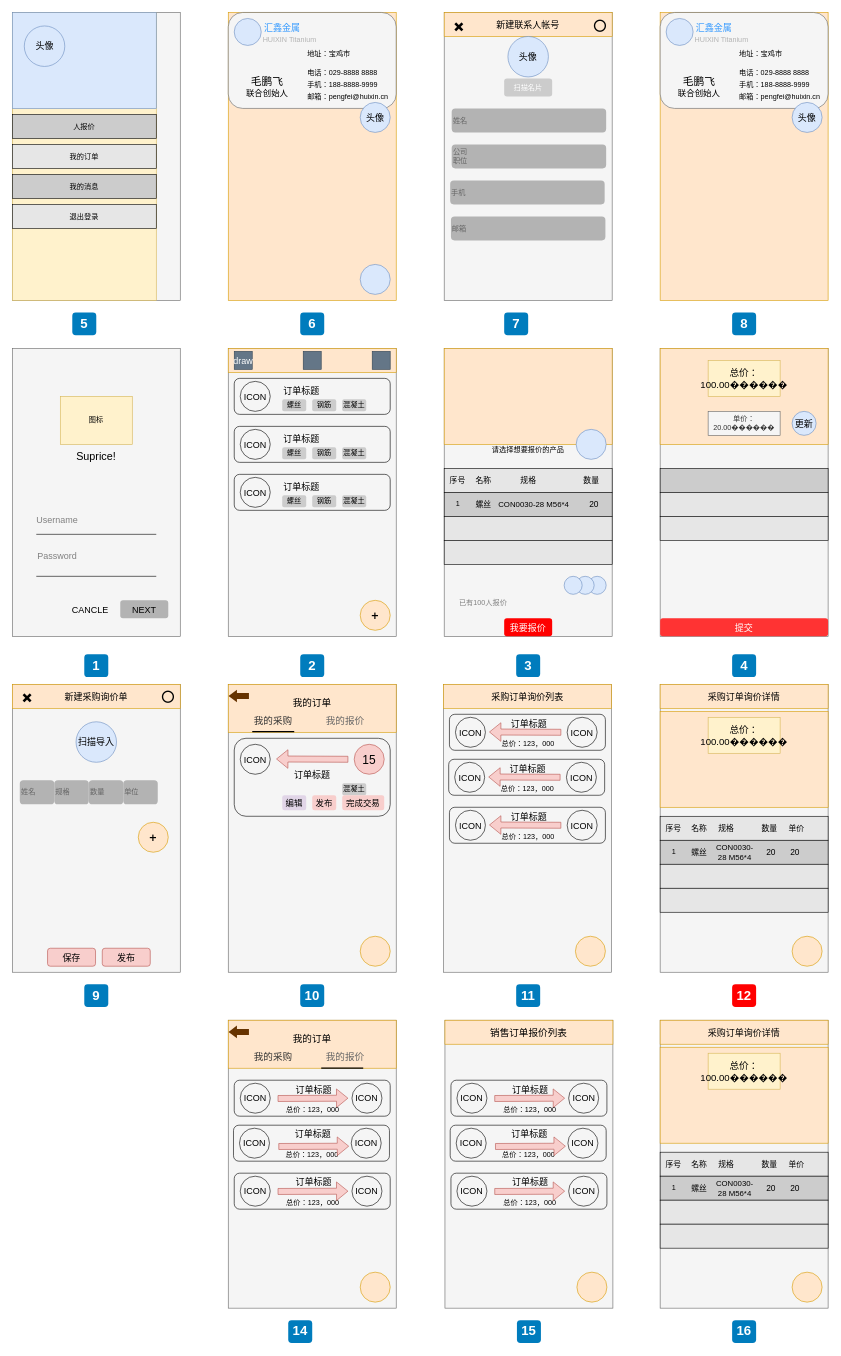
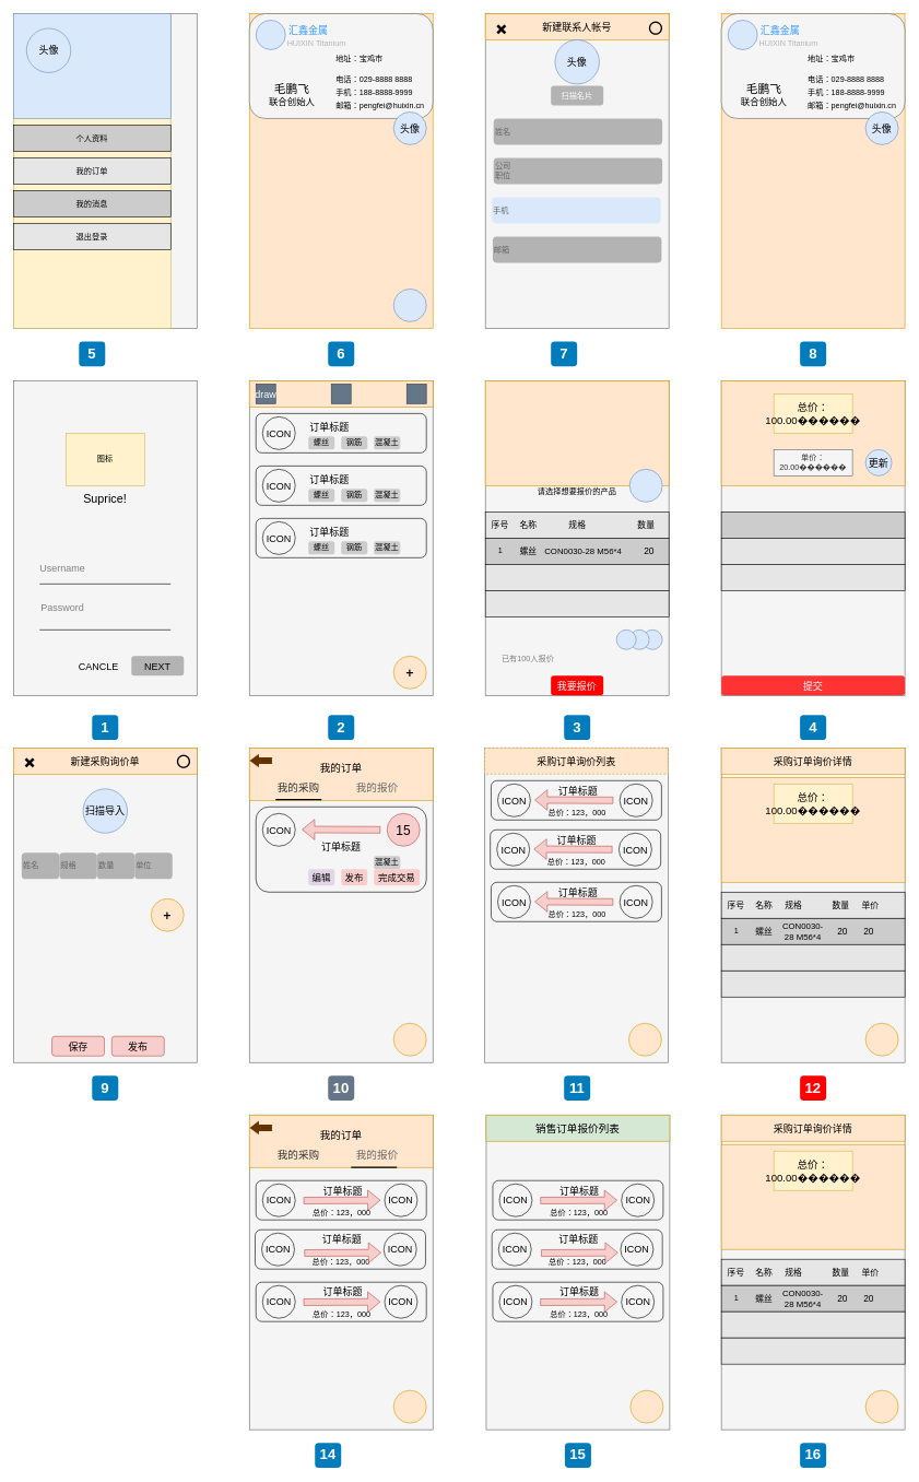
- <mxCell id="95" value="扫描名片" style="rounded=1;whiteSpace=wrap;html=1;fontSize=12;labelBackgroundColor=none;shadow=0;strokeColor=none;fontColor=#FFFFFF;fillColor=#cccccc;" parent="1" vertex="1"><mxGeometry x="840" y="130" width="80" height="30" as="geometry" /></mxCell>
+ <mxCell id="95" value="扫描名片" style="rounded=1;whiteSpace=wrap;html=1;fontSize=12;labelBackgroundColor=none;shadow=0;strokeColor=none;fontColor=#FFFFFF;fillColor=#B3B3B3;" parent="1" vertex="1"><mxGeometry x="840" y="130" width="80" height="30" as="geometry" /></mxCell>
- <mxCell id="85" value="人报价" style="rounded=0;whiteSpace=wrap;html=1;shadow=0;labelBackgroundColor=none;fillColor=#CCCCCC;gradientColor=none;fontSize=12;fontColor=#000000;align=center;" parent="1" vertex="1"><mxGeometry x="20" y="190" width="240" height="40" as="geometry" /></mxCell>
+ <mxCell id="85" value="个人资料" style="rounded=0;whiteSpace=wrap;html=1;shadow=0;labelBackgroundColor=none;fillColor=#CCCCCC;gradientColor=none;fontSize=12;fontColor=#000000;align=center;" parent="1" vertex="1"><mxGeometry x="20" y="190" width="240" height="40" as="geometry" /></mxCell>
- <mxCell id="98" value="手机" style="rounded=1;whiteSpace=wrap;html=1;fontSize=12;labelBackgroundColor=none;shadow=0;strokeColor=none;fillColor=#B3B3B3;align=left;fontColor=#666666;" parent="1" vertex="1"><mxGeometry x="750" y="300" width="257.5" height="40" as="geometry" /></mxCell>
+ <mxCell id="98" value="手机" style="rounded=1;whiteSpace=wrap;html=1;fontSize=12;labelBackgroundColor=none;shadow=0;strokeColor=none;fillColor=#dae8fc;align=left;fontColor=#666666;" parent="1" vertex="1"><mxGeometry x="750" y="300" width="257.5" height="40" as="geometry" /></mxCell>
- <mxCell id="134" value="采购订单询价列表" style="rounded=0;whiteSpace=wrap;html=1;shadow=0;labelBackgroundColor=none;fillColor=#ffe6cc;fontSize=15;strokeColor=#d79b00;" parent="1" vertex="1"><mxGeometry x="738.75" y="1140" width="280" height="40" as="geometry" /></mxCell>
+ <mxCell id="134" value="采购订单询价列表" style="rounded=0;whiteSpace=wrap;html=1;shadow=0;labelBackgroundColor=none;fillColor=#ffe6cc;fontSize=15;strokeColor=#d79b00;dashed=1;" parent="1" vertex="1"><mxGeometry x="738.75" y="1140" width="280" height="40" as="geometry" /></mxCell>
- <mxCell id="123" value="10" style="rounded=1;whiteSpace=wrap;html=1;fillColor=#007CBD;strokeColor=none;fontColor=#FFFFFF;fontStyle=1;fontSize=22;" parent="1" vertex="1"><mxGeometry x="500" y="1640" width="40" height="38" as="geometry" /></mxCell>
+ <mxCell id="123" value="10" style="rounded=1;whiteSpace=wrap;html=1;fillColor=#647687;strokeColor=none;fontColor=#FFFFFF;fontStyle=1;fontSize=22;" parent="1" vertex="1"><mxGeometry x="500" y="1640" width="40" height="38" as="geometry" /></mxCell>
- <mxCell id="215" value="销售订单报价列表" style="rounded=0;whiteSpace=wrap;html=1;shadow=0;labelBackgroundColor=none;fillColor=#ffe6cc;fontSize=16;strokeColor=#d79b00;" parent="1" vertex="1"><mxGeometry x="741.26" y="1700" width="280" height="40" as="geometry" /></mxCell>
+ <mxCell id="215" value="销售订单报价列表" style="rounded=0;whiteSpace=wrap;html=1;shadow=0;labelBackgroundColor=none;fillColor=#d5e8d4;fontSize=16;strokeColor=#d79b00;" parent="1" vertex="1"><mxGeometry x="741.26" y="1700" width="280" height="40" as="geometry" /></mxCell>
